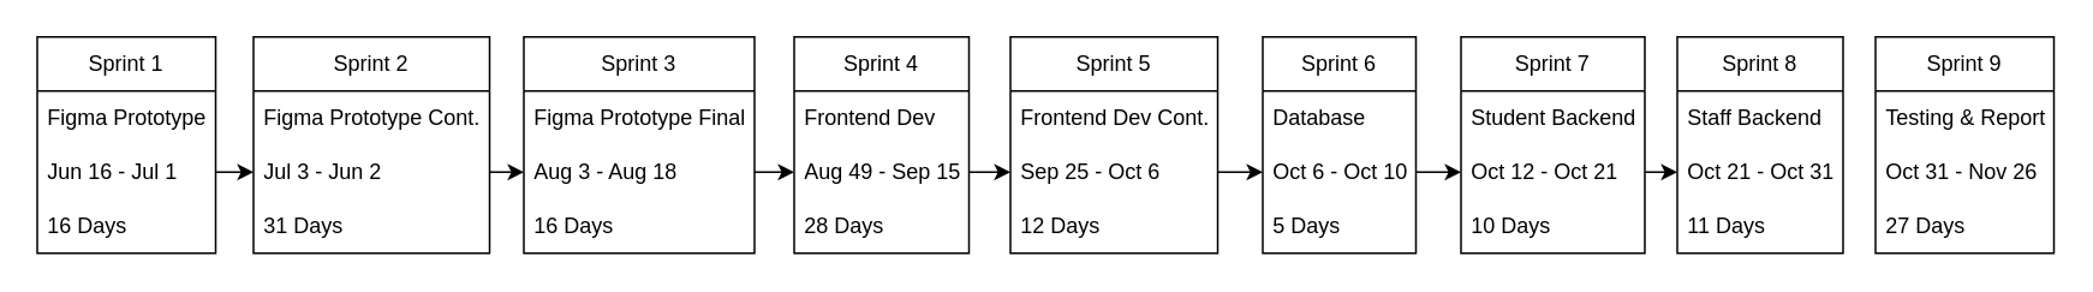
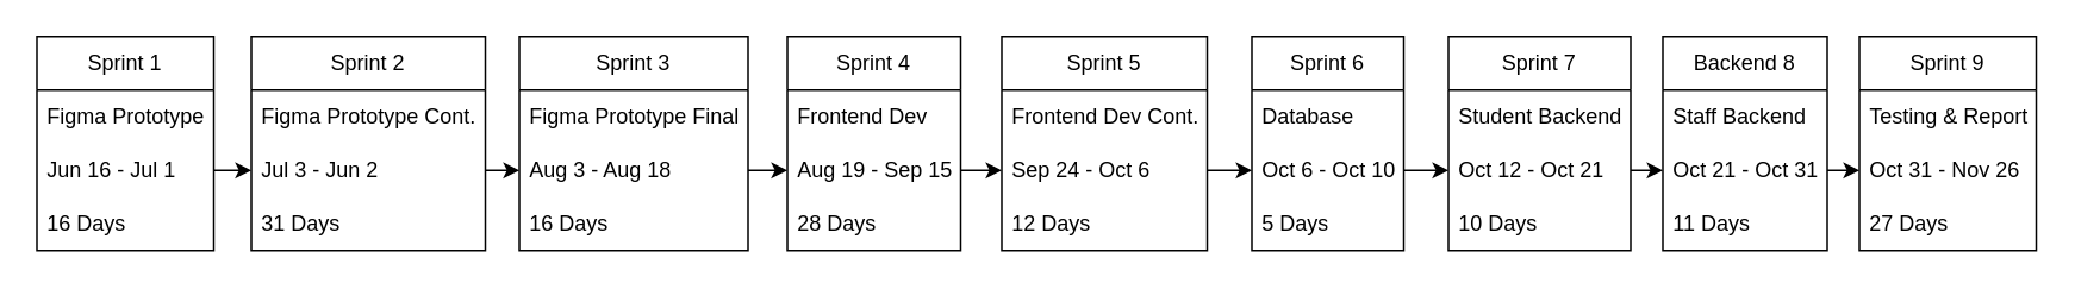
- <mxCell id="30" value="Sprint 8" style="swimlane;fontStyle=0;childLayout=stackLayout;horizontal=1;startSize=30;horizontalStack=0;resizeParent=1;resizeParentMax=0;resizeLast=0;collapsible=1;marginBottom=0;whiteSpace=wrap;html=1;fillColor=none;" parent="1" vertex="1"><mxGeometry x="930" y="20" width="92" height="120" as="geometry" /></mxCell>
+ <mxCell id="30" value="Backend 8" style="swimlane;fontStyle=0;childLayout=stackLayout;horizontal=1;startSize=30;horizontalStack=0;resizeParent=1;resizeParentMax=0;resizeLast=0;collapsible=1;marginBottom=0;whiteSpace=wrap;html=1;fillColor=none;" parent="1" vertex="1"><mxGeometry x="930" y="20" width="92" height="120" as="geometry" /></mxCell>
- <mxCell id="16" value="Aug 49 - Sep 15" style="text;strokeColor=none;fillColor=none;align=left;verticalAlign=middle;spacingLeft=4;spacingRight=4;overflow=hidden;points=[[0,0.5],[1,0.5]];portConstraint=eastwest;rotatable=0;whiteSpace=wrap;html=1;" parent="14" vertex="1"><mxGeometry y="60" width="97" height="30" as="geometry" /></mxCell>
+ <mxCell id="16" value="Aug 19 - Sep 15" style="text;strokeColor=none;fillColor=none;align=left;verticalAlign=middle;spacingLeft=4;spacingRight=4;overflow=hidden;points=[[0,0.5],[1,0.5]];portConstraint=eastwest;rotatable=0;whiteSpace=wrap;html=1;" parent="14" vertex="1"><mxGeometry y="60" width="97" height="30" as="geometry" /></mxCell>
- <mxCell id="20" value="Sep 25 - Oct 6" style="text;strokeColor=none;fillColor=none;align=left;verticalAlign=middle;spacingLeft=4;spacingRight=4;overflow=hidden;points=[[0,0.5],[1,0.5]];portConstraint=eastwest;rotatable=0;whiteSpace=wrap;html=1;" parent="18" vertex="1"><mxGeometry y="60" width="115" height="30" as="geometry" /></mxCell>
+ <mxCell id="20" value="Sep 24 - Oct 6" style="text;strokeColor=none;fillColor=none;align=left;verticalAlign=middle;spacingLeft=4;spacingRight=4;overflow=hidden;points=[[0,0.5],[1,0.5]];portConstraint=eastwest;rotatable=0;whiteSpace=wrap;html=1;" parent="18" vertex="1"><mxGeometry y="60" width="115" height="30" as="geometry" /></mxCell>
+ <mxCell id="38" style="edgeStyle=orthogonalEdgeStyle;rounded=0;orthogonalLoop=1;jettySize=auto;html=1;exitX=1;exitY=0.5;exitDx=0;exitDy=0;entryX=0;entryY=0.5;entryDx=0;entryDy=0;" parent="1" source="32" target="36" edge="1"><mxGeometry relative="1" as="geometry" /></mxCell>
